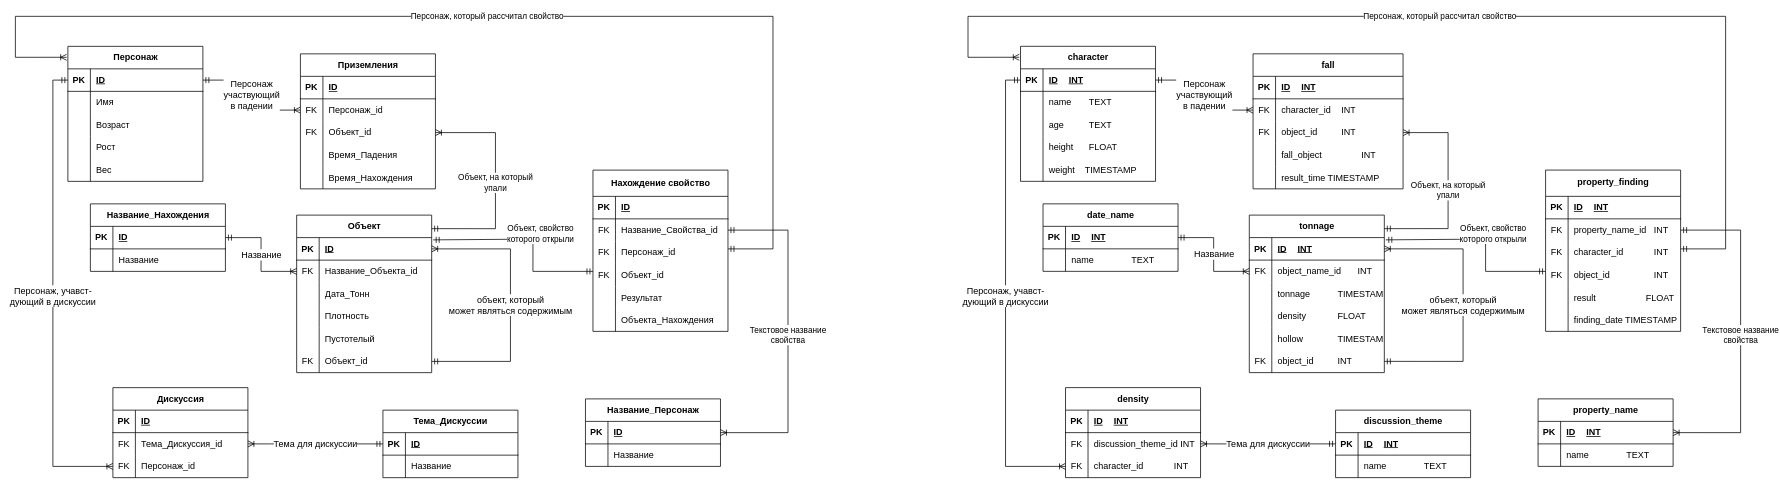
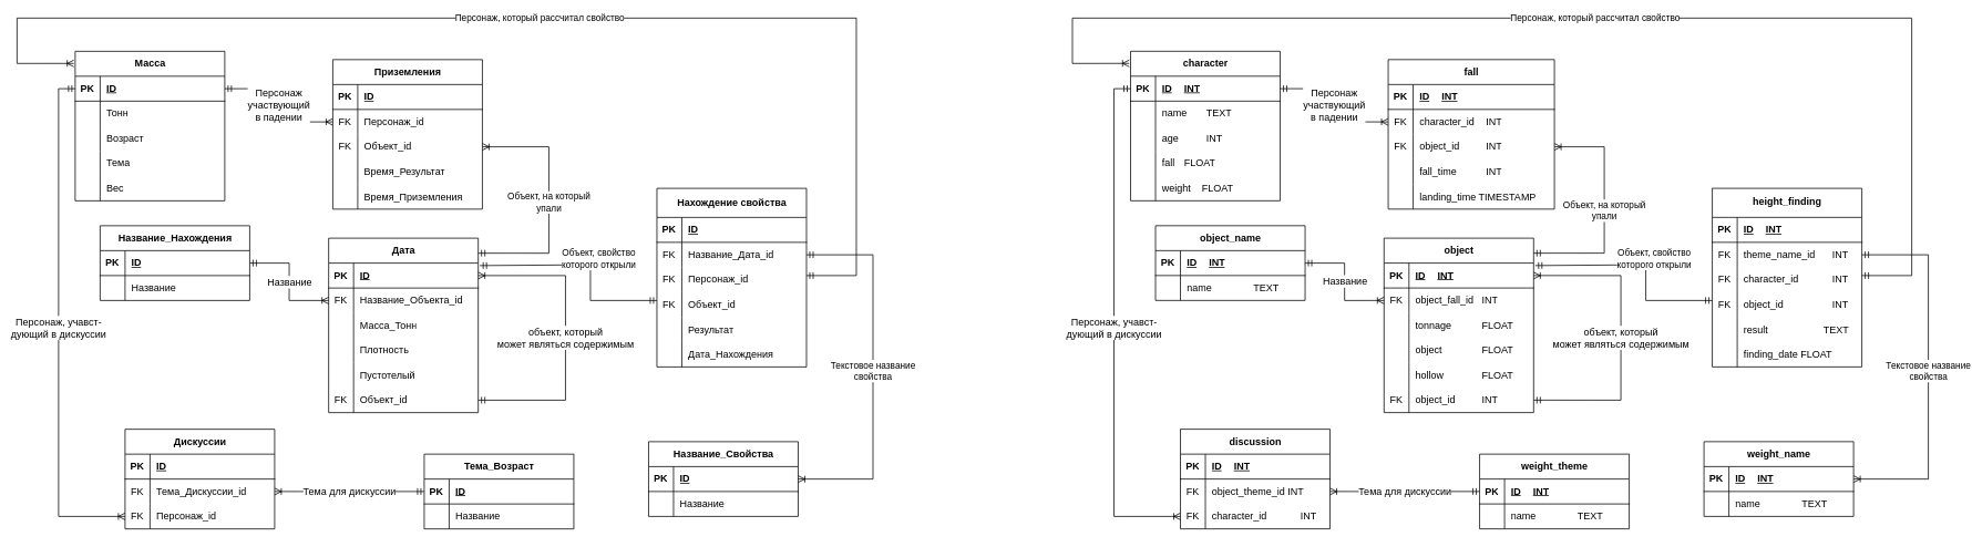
- <mxCell id="2" value="Персонаж" style="shape=table;startSize=30;container=1;collapsible=1;childLayout=tableLayout;fixedRows=1;rowLines=0;fontStyle=1;align=center;resizeLast=1;html=1;" vertex="1" parent="1"><mxGeometry x="90" y="61" width="180" height="180" as="geometry" /></mxCell>
+ <mxCell id="2" value="Масса" style="shape=table;startSize=30;container=1;collapsible=1;childLayout=tableLayout;fixedRows=1;rowLines=0;fontStyle=1;align=center;resizeLast=1;html=1;" vertex="1" parent="1"><mxGeometry x="90" y="61" width="180" height="180" as="geometry" /></mxCell>
- <mxCell id="8" value="Имя" style="shape=partialRectangle;connectable=0;fillColor=none;top=0;left=0;bottom=0;right=0;align=left;spacingLeft=6;overflow=hidden;whiteSpace=wrap;html=1;" vertex="1" parent="6"><mxGeometry x="30" width="150" height="30" as="geometry"><mxRectangle width="150" height="30" as="alternateBounds" /></mxGeometry></mxCell>
+ <mxCell id="8" value="Тонн" style="shape=partialRectangle;connectable=0;fillColor=none;top=0;left=0;bottom=0;right=0;align=left;spacingLeft=6;overflow=hidden;whiteSpace=wrap;html=1;" vertex="1" parent="6"><mxGeometry x="30" width="150" height="30" as="geometry"><mxRectangle width="150" height="30" as="alternateBounds" /></mxGeometry></mxCell>
- <mxCell id="121" value="age&lt;span style=&quot;white-space: pre;&quot;&gt;&#09;&lt;span style=&quot;white-space: pre;&quot;&gt;&#09;TEXT&lt;/span&gt;&lt;/span&gt;" style="shape=partialRectangle;connectable=0;fillColor=none;top=0;left=0;bottom=0;right=0;align=left;spacingLeft=6;overflow=hidden;whiteSpace=wrap;html=1;" vertex="1" parent="119"><mxGeometry x="30" width="150" height="30" as="geometry"><mxRectangle width="150" height="30" as="alternateBounds" /></mxGeometry></mxCell>
+ <mxCell id="121" value="age&lt;span style=&quot;white-space: pre;&quot;&gt;&#09;&lt;span style=&quot;white-space: pre;&quot;&gt;&#09;INT&lt;/span&gt;&lt;/span&gt;" style="shape=partialRectangle;connectable=0;fillColor=none;top=0;left=0;bottom=0;right=0;align=left;spacingLeft=6;overflow=hidden;whiteSpace=wrap;html=1;" vertex="1" parent="119"><mxGeometry x="30" width="150" height="30" as="geometry"><mxRectangle width="150" height="30" as="alternateBounds" /></mxGeometry></mxCell>
- <mxCell id="14" value="Рост" style="shape=partialRectangle;connectable=0;fillColor=none;top=0;left=0;bottom=0;right=0;align=left;spacingLeft=6;overflow=hidden;whiteSpace=wrap;html=1;" vertex="1" parent="12"><mxGeometry x="30" width="150" height="30" as="geometry"><mxRectangle width="150" height="30" as="alternateBounds" /></mxGeometry></mxCell>
+ <mxCell id="14" value="Тема" style="shape=partialRectangle;connectable=0;fillColor=none;top=0;left=0;bottom=0;right=0;align=left;spacingLeft=6;overflow=hidden;whiteSpace=wrap;html=1;" vertex="1" parent="12"><mxGeometry x="30" width="150" height="30" as="geometry"><mxRectangle width="150" height="30" as="alternateBounds" /></mxGeometry></mxCell>
- <mxCell id="124" value="height&lt;span style=&quot;white-space: pre;&quot;&gt;&#09;FLOAT&lt;/span&gt;" style="shape=partialRectangle;connectable=0;fillColor=none;top=0;left=0;bottom=0;right=0;align=left;spacingLeft=6;overflow=hidden;whiteSpace=wrap;html=1;" vertex="1" parent="122"><mxGeometry x="30" width="150" height="30" as="geometry"><mxRectangle width="150" height="30" as="alternateBounds" /></mxGeometry></mxCell>
+ <mxCell id="124" value="fall&lt;span style=&quot;white-space: pre;&quot;&gt;&#09;FLOAT&lt;/span&gt;" style="shape=partialRectangle;connectable=0;fillColor=none;top=0;left=0;bottom=0;right=0;align=left;spacingLeft=6;overflow=hidden;whiteSpace=wrap;html=1;" vertex="1" parent="122"><mxGeometry x="30" width="150" height="30" as="geometry"><mxRectangle width="150" height="30" as="alternateBounds" /></mxGeometry></mxCell>
- <mxCell id="30" value="Время_Падения" style="shape=partialRectangle;connectable=0;fillColor=none;top=0;left=0;bottom=0;right=0;align=left;spacingLeft=6;overflow=hidden;whiteSpace=wrap;html=1;" vertex="1" parent="28"><mxGeometry x="30" width="150" height="30" as="geometry"><mxRectangle width="150" height="30" as="alternateBounds" /></mxGeometry></mxCell>
+ <mxCell id="30" value="Время_Результат" style="shape=partialRectangle;connectable=0;fillColor=none;top=0;left=0;bottom=0;right=0;align=left;spacingLeft=6;overflow=hidden;whiteSpace=wrap;html=1;" vertex="1" parent="28"><mxGeometry x="30" width="150" height="30" as="geometry"><mxRectangle width="150" height="30" as="alternateBounds" /></mxGeometry></mxCell>
- <mxCell id="140" value="fall_object&lt;span style=&quot;white-space: pre;&quot;&gt;&#09;&lt;span style=&quot;white-space: pre;&quot;&gt;&#09;&lt;/span&gt;INT&lt;/span&gt;" style="shape=partialRectangle;connectable=0;fillColor=none;top=0;left=0;bottom=0;right=0;align=left;spacingLeft=6;overflow=hidden;whiteSpace=wrap;html=1;" vertex="1" parent="138"><mxGeometry x="30" width="170" height="30" as="geometry"><mxRectangle width="170" height="30" as="alternateBounds" /></mxGeometry></mxCell>
+ <mxCell id="140" value="fall_time&lt;span style=&quot;white-space: pre;&quot;&gt;&#09;&lt;span style=&quot;white-space: pre;&quot;&gt;&#09;&lt;/span&gt;INT&lt;/span&gt;" style="shape=partialRectangle;connectable=0;fillColor=none;top=0;left=0;bottom=0;right=0;align=left;spacingLeft=6;overflow=hidden;whiteSpace=wrap;html=1;" vertex="1" parent="138"><mxGeometry x="30" width="170" height="30" as="geometry"><mxRectangle width="170" height="30" as="alternateBounds" /></mxGeometry></mxCell>
- <mxCell id="127" value="weight    TIMESTAMP" style="shape=partialRectangle;connectable=0;fillColor=none;top=0;left=0;bottom=0;right=0;align=left;spacingLeft=6;overflow=hidden;" vertex="1" parent="125"><mxGeometry x="30" width="150" height="30" as="geometry"><mxRectangle width="150" height="30" as="alternateBounds" /></mxGeometry></mxCell>
+ <mxCell id="127" value="weight    FLOAT" style="shape=partialRectangle;connectable=0;fillColor=none;top=0;left=0;bottom=0;right=0;align=left;spacingLeft=6;overflow=hidden;" vertex="1" parent="125"><mxGeometry x="30" width="150" height="30" as="geometry"><mxRectangle width="150" height="30" as="alternateBounds" /></mxGeometry></mxCell>
- <mxCell id="33" value="Время_Нахождения" style="shape=partialRectangle;connectable=0;fillColor=none;top=0;left=0;bottom=0;right=0;align=left;spacingLeft=6;overflow=hidden;" vertex="1" parent="31"><mxGeometry x="30" width="150" height="30" as="geometry"><mxRectangle width="150" height="30" as="alternateBounds" /></mxGeometry></mxCell>
+ <mxCell id="33" value="Время_Приземления" style="shape=partialRectangle;connectable=0;fillColor=none;top=0;left=0;bottom=0;right=0;align=left;spacingLeft=6;overflow=hidden;" vertex="1" parent="31"><mxGeometry x="30" width="150" height="30" as="geometry"><mxRectangle width="150" height="30" as="alternateBounds" /></mxGeometry></mxCell>
- <mxCell id="143" value="result_time TIMESTAMP" style="shape=partialRectangle;connectable=0;fillColor=none;top=0;left=0;bottom=0;right=0;align=left;spacingLeft=6;overflow=hidden;" vertex="1" parent="141"><mxGeometry x="30" width="170" height="30" as="geometry"><mxRectangle width="170" height="30" as="alternateBounds" /></mxGeometry></mxCell>
+ <mxCell id="143" value="landing_time TIMESTAMP" style="shape=partialRectangle;connectable=0;fillColor=none;top=0;left=0;bottom=0;right=0;align=left;spacingLeft=6;overflow=hidden;" vertex="1" parent="141"><mxGeometry x="30" width="170" height="30" as="geometry"><mxRectangle width="170" height="30" as="alternateBounds" /></mxGeometry></mxCell>
- <mxCell id="82" value="Нахождение свойство" style="shape=table;startSize=35;container=1;collapsible=1;childLayout=tableLayout;fixedRows=1;rowLines=0;fontStyle=1;align=center;resizeLast=1;html=1;" vertex="1" parent="1"><mxGeometry x="790" y="226" width="180" height="215" as="geometry" /></mxCell>
+ <mxCell id="82" value="Нахождение свойства" style="shape=table;startSize=35;container=1;collapsible=1;childLayout=tableLayout;fixedRows=1;rowLines=0;fontStyle=1;align=center;resizeLast=1;html=1;" vertex="1" parent="1"><mxGeometry x="790" y="226" width="180" height="215" as="geometry" /></mxCell>
- <mxCell id="192" value="property_finding" style="shape=table;startSize=35;container=1;collapsible=1;childLayout=tableLayout;fixedRows=1;rowLines=0;fontStyle=1;align=center;resizeLast=1;html=1;" vertex="1" parent="1"><mxGeometry x="2060" y="225.97" width="180" height="215" as="geometry" /></mxCell>
+ <mxCell id="192" value="height_finding" style="shape=table;startSize=35;container=1;collapsible=1;childLayout=tableLayout;fixedRows=1;rowLines=0;fontStyle=1;align=center;resizeLast=1;html=1;" vertex="1" parent="1"><mxGeometry x="2060" y="225.97" width="180" height="215" as="geometry" /></mxCell>
- <mxCell id="164" value="date_name" style="shape=table;startSize=30;container=1;collapsible=1;childLayout=tableLayout;fixedRows=1;rowLines=0;fontStyle=1;align=center;resizeLast=1;html=1;" vertex="1" parent="1"><mxGeometry x="1390" y="270.97" width="180" height="90" as="geometry" /></mxCell>
+ <mxCell id="164" value="object_name" style="shape=table;startSize=30;container=1;collapsible=1;childLayout=tableLayout;fixedRows=1;rowLines=0;fontStyle=1;align=center;resizeLast=1;html=1;" vertex="1" parent="1"><mxGeometry x="1390" y="270.97" width="180" height="90" as="geometry" /></mxCell>
- <mxCell id="34" value="Объект" style="shape=table;startSize=30;container=1;collapsible=1;childLayout=tableLayout;fixedRows=1;rowLines=0;fontStyle=1;align=center;resizeLast=1;html=1;" vertex="1" parent="1"><mxGeometry x="395" y="286" width="180" height="210" as="geometry" /></mxCell>
+ <mxCell id="34" value="Дата" style="shape=table;startSize=30;container=1;collapsible=1;childLayout=tableLayout;fixedRows=1;rowLines=0;fontStyle=1;align=center;resizeLast=1;html=1;" vertex="1" parent="1"><mxGeometry x="395" y="286" width="180" height="210" as="geometry" /></mxCell>
- <mxCell id="144" value="tonnage" style="shape=table;startSize=30;container=1;collapsible=1;childLayout=tableLayout;fixedRows=1;rowLines=0;fontStyle=1;align=center;resizeLast=1;html=1;" vertex="1" parent="1"><mxGeometry x="1665" y="285.97" width="180" height="210" as="geometry" /></mxCell>
+ <mxCell id="144" value="object" style="shape=table;startSize=30;container=1;collapsible=1;childLayout=tableLayout;fixedRows=1;rowLines=0;fontStyle=1;align=center;resizeLast=1;html=1;" vertex="1" parent="1"><mxGeometry x="1665" y="285.97" width="180" height="210" as="geometry" /></mxCell>
- <mxCell id="88" value="Название_Свойства_id" style="shape=partialRectangle;connectable=0;fillColor=none;top=0;left=0;bottom=0;right=0;align=left;spacingLeft=6;overflow=hidden;whiteSpace=wrap;html=1;" vertex="1" parent="86"><mxGeometry x="30" width="150" height="30" as="geometry"><mxRectangle width="150" height="30" as="alternateBounds" /></mxGeometry></mxCell>
+ <mxCell id="88" value="Название_Дата_id" style="shape=partialRectangle;connectable=0;fillColor=none;top=0;left=0;bottom=0;right=0;align=left;spacingLeft=6;overflow=hidden;whiteSpace=wrap;html=1;" vertex="1" parent="86"><mxGeometry x="30" width="150" height="30" as="geometry"><mxRectangle width="150" height="30" as="alternateBounds" /></mxGeometry></mxCell>
- <mxCell id="198" value="property_name_id&lt;span style=&quot;white-space: pre;&quot;&gt;&#09;INT&lt;/span&gt;" style="shape=partialRectangle;connectable=0;fillColor=none;top=0;left=0;bottom=0;right=0;align=left;spacingLeft=6;overflow=hidden;whiteSpace=wrap;html=1;" vertex="1" parent="196"><mxGeometry x="30" width="150" height="30" as="geometry"><mxRectangle width="150" height="30" as="alternateBounds" /></mxGeometry></mxCell>
+ <mxCell id="198" value="theme_name_id&lt;span style=&quot;white-space: pre;&quot;&gt;&#09;INT&lt;/span&gt;" style="shape=partialRectangle;connectable=0;fillColor=none;top=0;left=0;bottom=0;right=0;align=left;spacingLeft=6;overflow=hidden;whiteSpace=wrap;html=1;" vertex="1" parent="196"><mxGeometry x="30" width="150" height="30" as="geometry"><mxRectangle width="150" height="30" as="alternateBounds" /></mxGeometry></mxCell>
- <mxCell id="150" value="object_name_id&lt;span style=&quot;white-space: pre;&quot;&gt;&#09;INT&lt;/span&gt;" style="shape=partialRectangle;connectable=0;fillColor=none;top=0;left=0;bottom=0;right=0;align=left;spacingLeft=6;overflow=hidden;whiteSpace=wrap;html=1;" vertex="1" parent="148"><mxGeometry x="30" width="150" height="30" as="geometry"><mxRectangle width="150" height="30" as="alternateBounds" /></mxGeometry></mxCell>
+ <mxCell id="150" value="object_fall_id&lt;span style=&quot;white-space: pre;&quot;&gt;&#09;INT&lt;/span&gt;" style="shape=partialRectangle;connectable=0;fillColor=none;top=0;left=0;bottom=0;right=0;align=left;spacingLeft=6;overflow=hidden;whiteSpace=wrap;html=1;" vertex="1" parent="148"><mxGeometry x="30" width="150" height="30" as="geometry"><mxRectangle width="150" height="30" as="alternateBounds" /></mxGeometry></mxCell>
- <mxCell id="43" value="Дата_Тонн" style="shape=partialRectangle;connectable=0;fillColor=none;top=0;left=0;bottom=0;right=0;align=left;spacingLeft=6;overflow=hidden;whiteSpace=wrap;html=1;" vertex="1" parent="41"><mxGeometry x="30" width="150" height="30" as="geometry"><mxRectangle width="150" height="30" as="alternateBounds" /></mxGeometry></mxCell>
+ <mxCell id="43" value="Масса_Тонн" style="shape=partialRectangle;connectable=0;fillColor=none;top=0;left=0;bottom=0;right=0;align=left;spacingLeft=6;overflow=hidden;whiteSpace=wrap;html=1;" vertex="1" parent="41"><mxGeometry x="30" width="150" height="30" as="geometry"><mxRectangle width="150" height="30" as="alternateBounds" /></mxGeometry></mxCell>
- <mxCell id="153" value="tonnage&lt;span style=&quot;white-space: pre;&quot;&gt;&#09;&lt;span style=&quot;white-space: pre;&quot;&gt;&#09;TIMESTAMP&lt;/span&gt;&lt;/span&gt;" style="shape=partialRectangle;connectable=0;fillColor=none;top=0;left=0;bottom=0;right=0;align=left;spacingLeft=6;overflow=hidden;whiteSpace=wrap;html=1;" vertex="1" parent="151"><mxGeometry x="30" width="150" height="30" as="geometry"><mxRectangle width="150" height="30" as="alternateBounds" /></mxGeometry></mxCell>
+ <mxCell id="153" value="tonnage&lt;span style=&quot;white-space: pre;&quot;&gt;&#09;&lt;span style=&quot;white-space: pre;&quot;&gt;&#09;FLOAT&lt;/span&gt;&lt;/span&gt;" style="shape=partialRectangle;connectable=0;fillColor=none;top=0;left=0;bottom=0;right=0;align=left;spacingLeft=6;overflow=hidden;whiteSpace=wrap;html=1;" vertex="1" parent="151"><mxGeometry x="30" width="150" height="30" as="geometry"><mxRectangle width="150" height="30" as="alternateBounds" /></mxGeometry></mxCell>
- <mxCell id="207" value="result                    FLOAT" style="shape=partialRectangle;connectable=0;fillColor=none;top=0;left=0;bottom=0;right=0;align=left;spacingLeft=6;overflow=hidden;" vertex="1" parent="205"><mxGeometry x="30" width="150" height="30" as="geometry"><mxRectangle width="150" height="30" as="alternateBounds" /></mxGeometry></mxCell>
+ <mxCell id="207" value="result                    TEXT" style="shape=partialRectangle;connectable=0;fillColor=none;top=0;left=0;bottom=0;right=0;align=left;spacingLeft=6;overflow=hidden;" vertex="1" parent="205"><mxGeometry x="30" width="150" height="30" as="geometry"><mxRectangle width="150" height="30" as="alternateBounds" /></mxGeometry></mxCell>
- <mxCell id="156" value="density&lt;span style=&quot;white-space: pre;&quot;&gt;&#09;&lt;span style=&quot;white-space: pre;&quot;&gt;&#09;FLOAT&lt;/span&gt;&lt;/span&gt;" style="shape=partialRectangle;connectable=0;fillColor=none;top=0;left=0;bottom=0;right=0;align=left;spacingLeft=6;overflow=hidden;whiteSpace=wrap;html=1;" vertex="1" parent="154"><mxGeometry x="30" width="150" height="30" as="geometry"><mxRectangle width="150" height="30" as="alternateBounds" /></mxGeometry></mxCell>
+ <mxCell id="156" value="object&lt;span style=&quot;white-space: pre;&quot;&gt;&#09;&lt;span style=&quot;white-space: pre;&quot;&gt;&#09;FLOAT&lt;/span&gt;&lt;/span&gt;" style="shape=partialRectangle;connectable=0;fillColor=none;top=0;left=0;bottom=0;right=0;align=left;spacingLeft=6;overflow=hidden;whiteSpace=wrap;html=1;" vertex="1" parent="154"><mxGeometry x="30" width="150" height="30" as="geometry"><mxRectangle width="150" height="30" as="alternateBounds" /></mxGeometry></mxCell>
- <mxCell id="100" value="Объекта_Нахождения" style="shape=partialRectangle;connectable=0;fillColor=none;top=0;left=0;bottom=0;right=0;align=left;spacingLeft=6;overflow=hidden;" vertex="1" parent="98"><mxGeometry x="30" width="150" height="30" as="geometry"><mxRectangle width="150" height="30" as="alternateBounds" /></mxGeometry></mxCell>
+ <mxCell id="100" value="Дата_Нахождения" style="shape=partialRectangle;connectable=0;fillColor=none;top=0;left=0;bottom=0;right=0;align=left;spacingLeft=6;overflow=hidden;" vertex="1" parent="98"><mxGeometry x="30" width="150" height="30" as="geometry"><mxRectangle width="150" height="30" as="alternateBounds" /></mxGeometry></mxCell>
- <mxCell id="210" value="finding_date TIMESTAMP" style="shape=partialRectangle;connectable=0;fillColor=none;top=0;left=0;bottom=0;right=0;align=left;spacingLeft=6;overflow=hidden;" vertex="1" parent="208"><mxGeometry x="30" width="150" height="30" as="geometry"><mxRectangle width="150" height="30" as="alternateBounds" /></mxGeometry></mxCell>
+ <mxCell id="210" value="finding_date FLOAT" style="shape=partialRectangle;connectable=0;fillColor=none;top=0;left=0;bottom=0;right=0;align=left;spacingLeft=6;overflow=hidden;" vertex="1" parent="208"><mxGeometry x="30" width="150" height="30" as="geometry"><mxRectangle width="150" height="30" as="alternateBounds" /></mxGeometry></mxCell>
- <mxCell id="159" value="hollow&lt;span style=&quot;white-space: pre;&quot;&gt;&#09;&lt;span style=&quot;white-space: pre;&quot;&gt;&#09;TIMESTAMP&lt;/span&gt;&lt;/span&gt;" style="shape=partialRectangle;connectable=0;fillColor=none;top=0;left=0;bottom=0;right=0;align=left;spacingLeft=6;overflow=hidden;whiteSpace=wrap;html=1;" vertex="1" parent="157"><mxGeometry x="30" width="150" height="30" as="geometry"><mxRectangle width="150" height="30" as="alternateBounds" /></mxGeometry></mxCell>
+ <mxCell id="159" value="hollow&lt;span style=&quot;white-space: pre;&quot;&gt;&#09;&lt;span style=&quot;white-space: pre;&quot;&gt;&#09;FLOAT&lt;/span&gt;&lt;/span&gt;" style="shape=partialRectangle;connectable=0;fillColor=none;top=0;left=0;bottom=0;right=0;align=left;spacingLeft=6;overflow=hidden;whiteSpace=wrap;html=1;" vertex="1" parent="157"><mxGeometry x="30" width="150" height="30" as="geometry"><mxRectangle width="150" height="30" as="alternateBounds" /></mxGeometry></mxCell>
- <mxCell id="68" value="Дискуссия" style="shape=table;startSize=30;container=1;collapsible=1;childLayout=tableLayout;fixedRows=1;rowLines=0;fontStyle=1;align=center;resizeLast=1;html=1;" vertex="1" parent="1"><mxGeometry x="150" y="516" width="180" height="120" as="geometry" /></mxCell>
+ <mxCell id="68" value="Дискуссии" style="shape=table;startSize=30;container=1;collapsible=1;childLayout=tableLayout;fixedRows=1;rowLines=0;fontStyle=1;align=center;resizeLast=1;html=1;" vertex="1" parent="1"><mxGeometry x="150" y="516" width="180" height="120" as="geometry" /></mxCell>
- <mxCell id="178" value="density" style="shape=table;startSize=30;container=1;collapsible=1;childLayout=tableLayout;fixedRows=1;rowLines=0;fontStyle=1;align=center;resizeLast=1;html=1;" vertex="1" parent="1"><mxGeometry x="1420" y="515.97" width="180" height="120" as="geometry" /></mxCell>
+ <mxCell id="178" value="discussion" style="shape=table;startSize=30;container=1;collapsible=1;childLayout=tableLayout;fixedRows=1;rowLines=0;fontStyle=1;align=center;resizeLast=1;html=1;" vertex="1" parent="1"><mxGeometry x="1420" y="515.97" width="180" height="120" as="geometry" /></mxCell>
- <mxCell id="101" value="Название_Персонаж" style="shape=table;startSize=30;container=1;collapsible=1;childLayout=tableLayout;fixedRows=1;rowLines=0;fontStyle=1;align=center;resizeLast=1;html=1;" vertex="1" parent="1"><mxGeometry x="780" y="531" width="180" height="90" as="geometry" /></mxCell>
+ <mxCell id="101" value="Название_Свойства" style="shape=table;startSize=30;container=1;collapsible=1;childLayout=tableLayout;fixedRows=1;rowLines=0;fontStyle=1;align=center;resizeLast=1;html=1;" vertex="1" parent="1"><mxGeometry x="780" y="531" width="180" height="90" as="geometry" /></mxCell>
- <mxCell id="211" value="property_name" style="shape=table;startSize=30;container=1;collapsible=1;childLayout=tableLayout;fixedRows=1;rowLines=0;fontStyle=1;align=center;resizeLast=1;html=1;" vertex="1" parent="1"><mxGeometry x="2050" y="530.97" width="180" height="90" as="geometry" /></mxCell>
+ <mxCell id="211" value="weight_name" style="shape=table;startSize=30;container=1;collapsible=1;childLayout=tableLayout;fixedRows=1;rowLines=0;fontStyle=1;align=center;resizeLast=1;html=1;" vertex="1" parent="1"><mxGeometry x="2050" y="530.97" width="180" height="90" as="geometry" /></mxCell>
- <mxCell id="61" value="Тема_Дискуссии" style="shape=table;startSize=30;container=1;collapsible=1;childLayout=tableLayout;fixedRows=1;rowLines=0;fontStyle=1;align=center;resizeLast=1;html=1;" vertex="1" parent="1"><mxGeometry x="510" y="546" width="180" height="90" as="geometry" /></mxCell>
+ <mxCell id="61" value="Тема_Возраст" style="shape=table;startSize=30;container=1;collapsible=1;childLayout=tableLayout;fixedRows=1;rowLines=0;fontStyle=1;align=center;resizeLast=1;html=1;" vertex="1" parent="1"><mxGeometry x="510" y="546" width="180" height="90" as="geometry" /></mxCell>
- <mxCell id="171" value="discussion_theme" style="shape=table;startSize=30;container=1;collapsible=1;childLayout=tableLayout;fixedRows=1;rowLines=0;fontStyle=1;align=center;resizeLast=1;html=1;" vertex="1" parent="1"><mxGeometry x="1780" y="545.97" width="180" height="90" as="geometry" /></mxCell>
+ <mxCell id="171" value="weight_theme" style="shape=table;startSize=30;container=1;collapsible=1;childLayout=tableLayout;fixedRows=1;rowLines=0;fontStyle=1;align=center;resizeLast=1;html=1;" vertex="1" parent="1"><mxGeometry x="1780" y="545.97" width="180" height="90" as="geometry" /></mxCell>
- <mxCell id="74" value="Тема_Дискуссия_id" style="shape=partialRectangle;connectable=0;fillColor=none;top=0;left=0;bottom=0;right=0;align=left;spacingLeft=6;overflow=hidden;whiteSpace=wrap;html=1;" vertex="1" parent="72"><mxGeometry x="30" width="150" height="30" as="geometry"><mxRectangle width="150" height="30" as="alternateBounds" /></mxGeometry></mxCell>
+ <mxCell id="74" value="Тема_Дискуссии_id" style="shape=partialRectangle;connectable=0;fillColor=none;top=0;left=0;bottom=0;right=0;align=left;spacingLeft=6;overflow=hidden;whiteSpace=wrap;html=1;" vertex="1" parent="72"><mxGeometry x="30" width="150" height="30" as="geometry"><mxRectangle width="150" height="30" as="alternateBounds" /></mxGeometry></mxCell>
- <mxCell id="184" value="discussion_theme_id&lt;span style=&quot;white-space: pre;&quot;&gt;&amp;nbsp;INT&lt;/span&gt;" style="shape=partialRectangle;connectable=0;fillColor=none;top=0;left=0;bottom=0;right=0;align=left;spacingLeft=6;overflow=hidden;whiteSpace=wrap;html=1;" vertex="1" parent="182"><mxGeometry x="30" width="150" height="30" as="geometry"><mxRectangle width="150" height="30" as="alternateBounds" /></mxGeometry></mxCell>
+ <mxCell id="184" value="object_theme_id&lt;span style=&quot;white-space: pre;&quot;&gt;&amp;nbsp;INT&lt;/span&gt;" style="shape=partialRectangle;connectable=0;fillColor=none;top=0;left=0;bottom=0;right=0;align=left;spacingLeft=6;overflow=hidden;whiteSpace=wrap;html=1;" vertex="1" parent="182"><mxGeometry x="30" width="150" height="30" as="geometry"><mxRectangle width="150" height="30" as="alternateBounds" /></mxGeometry></mxCell>
